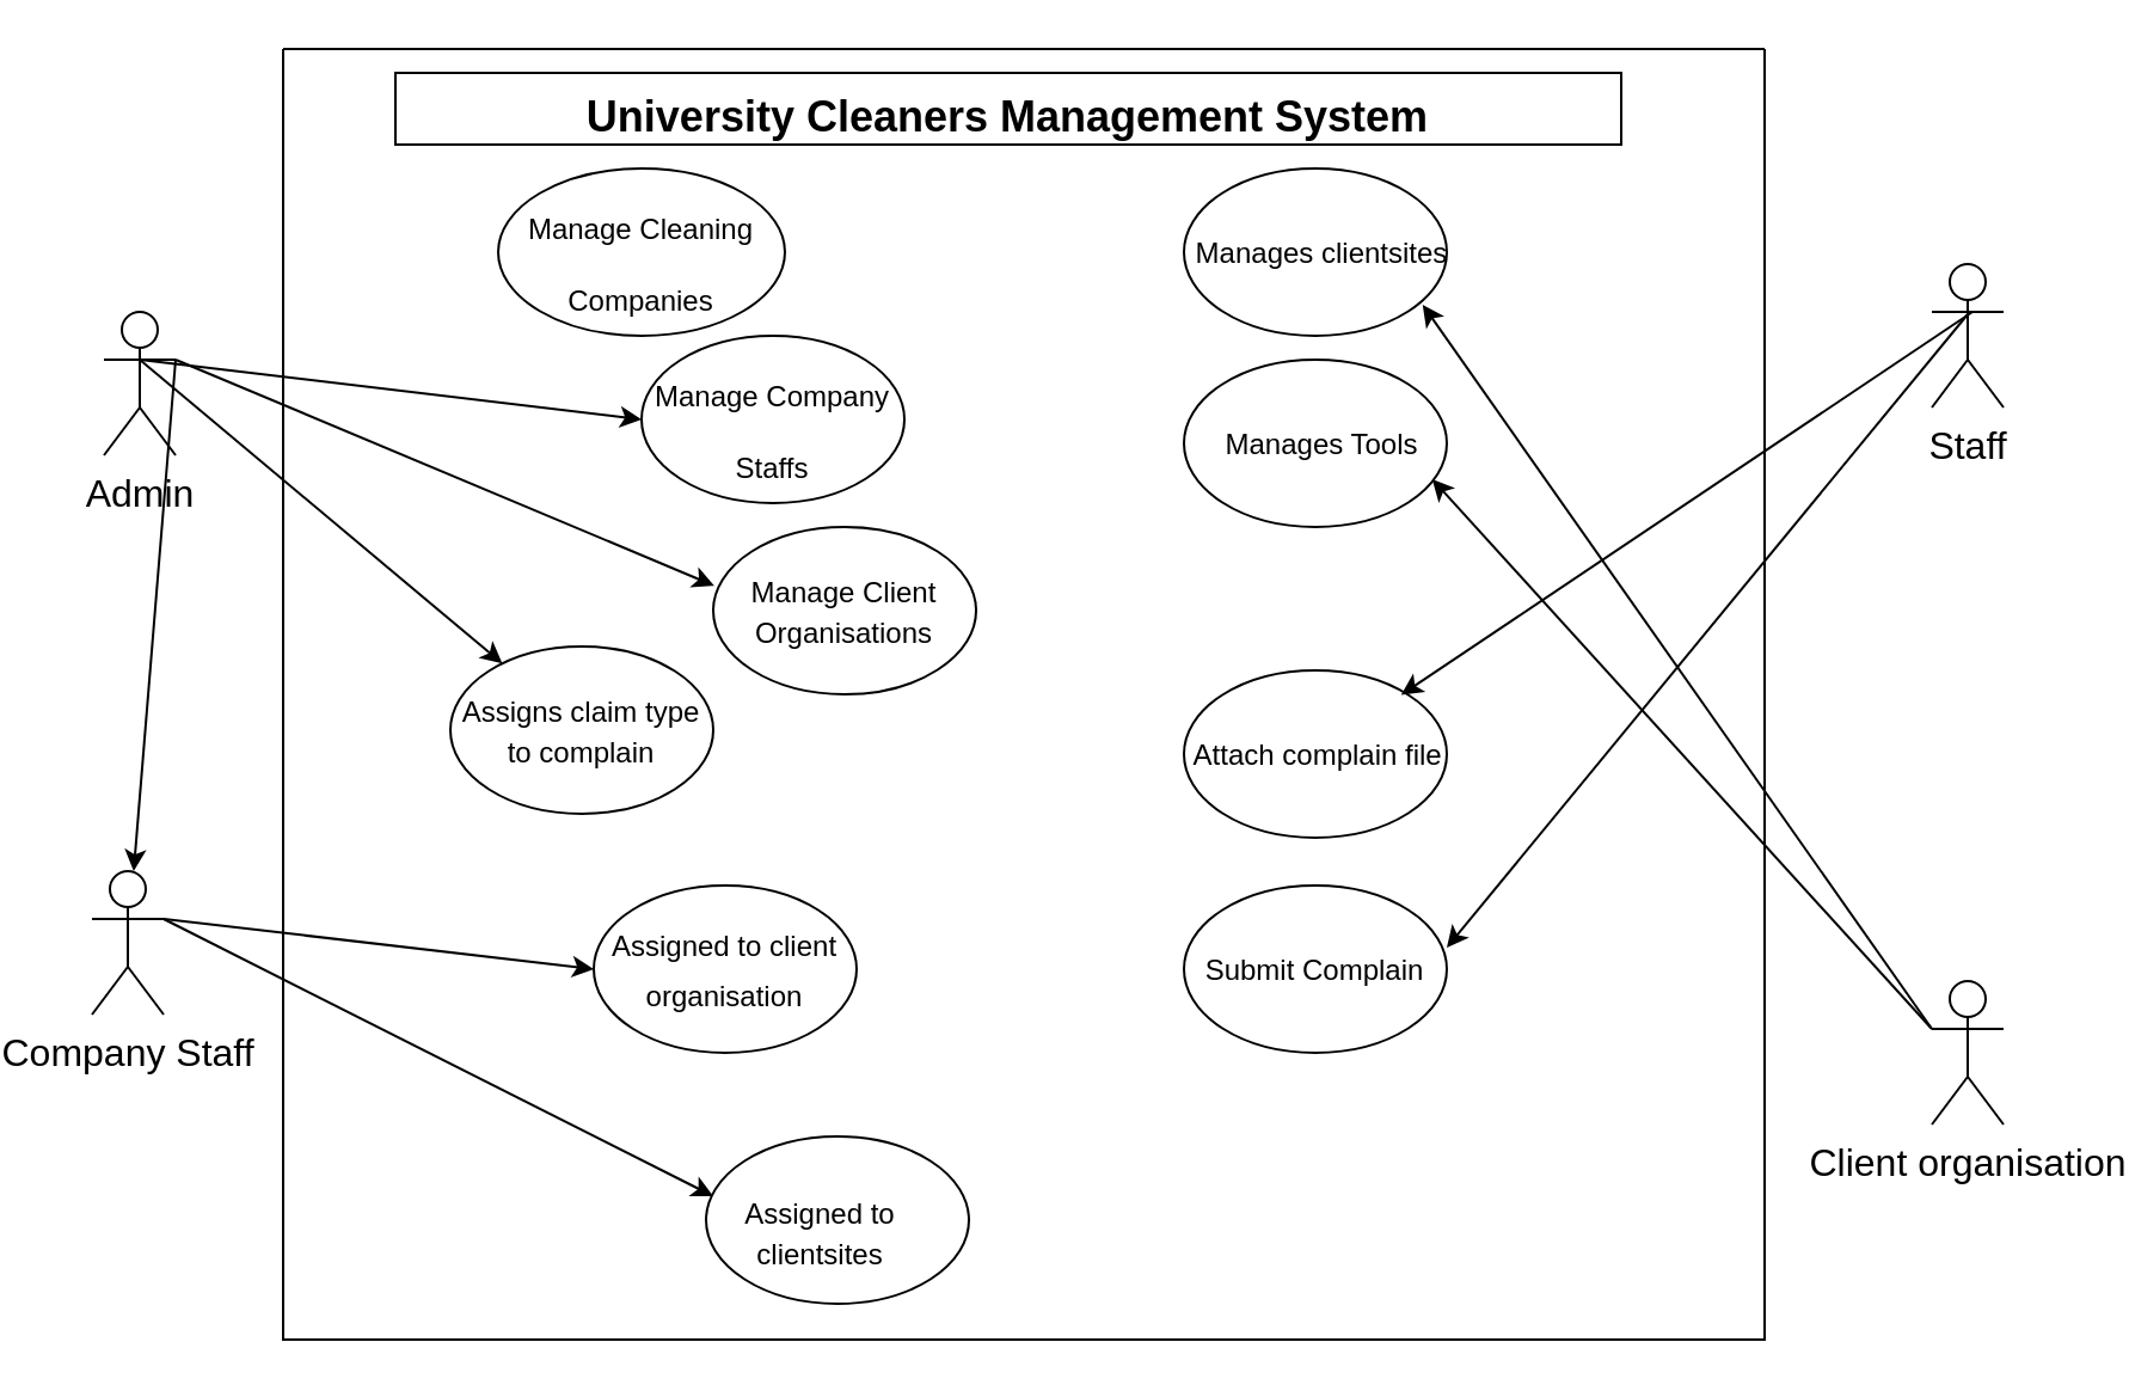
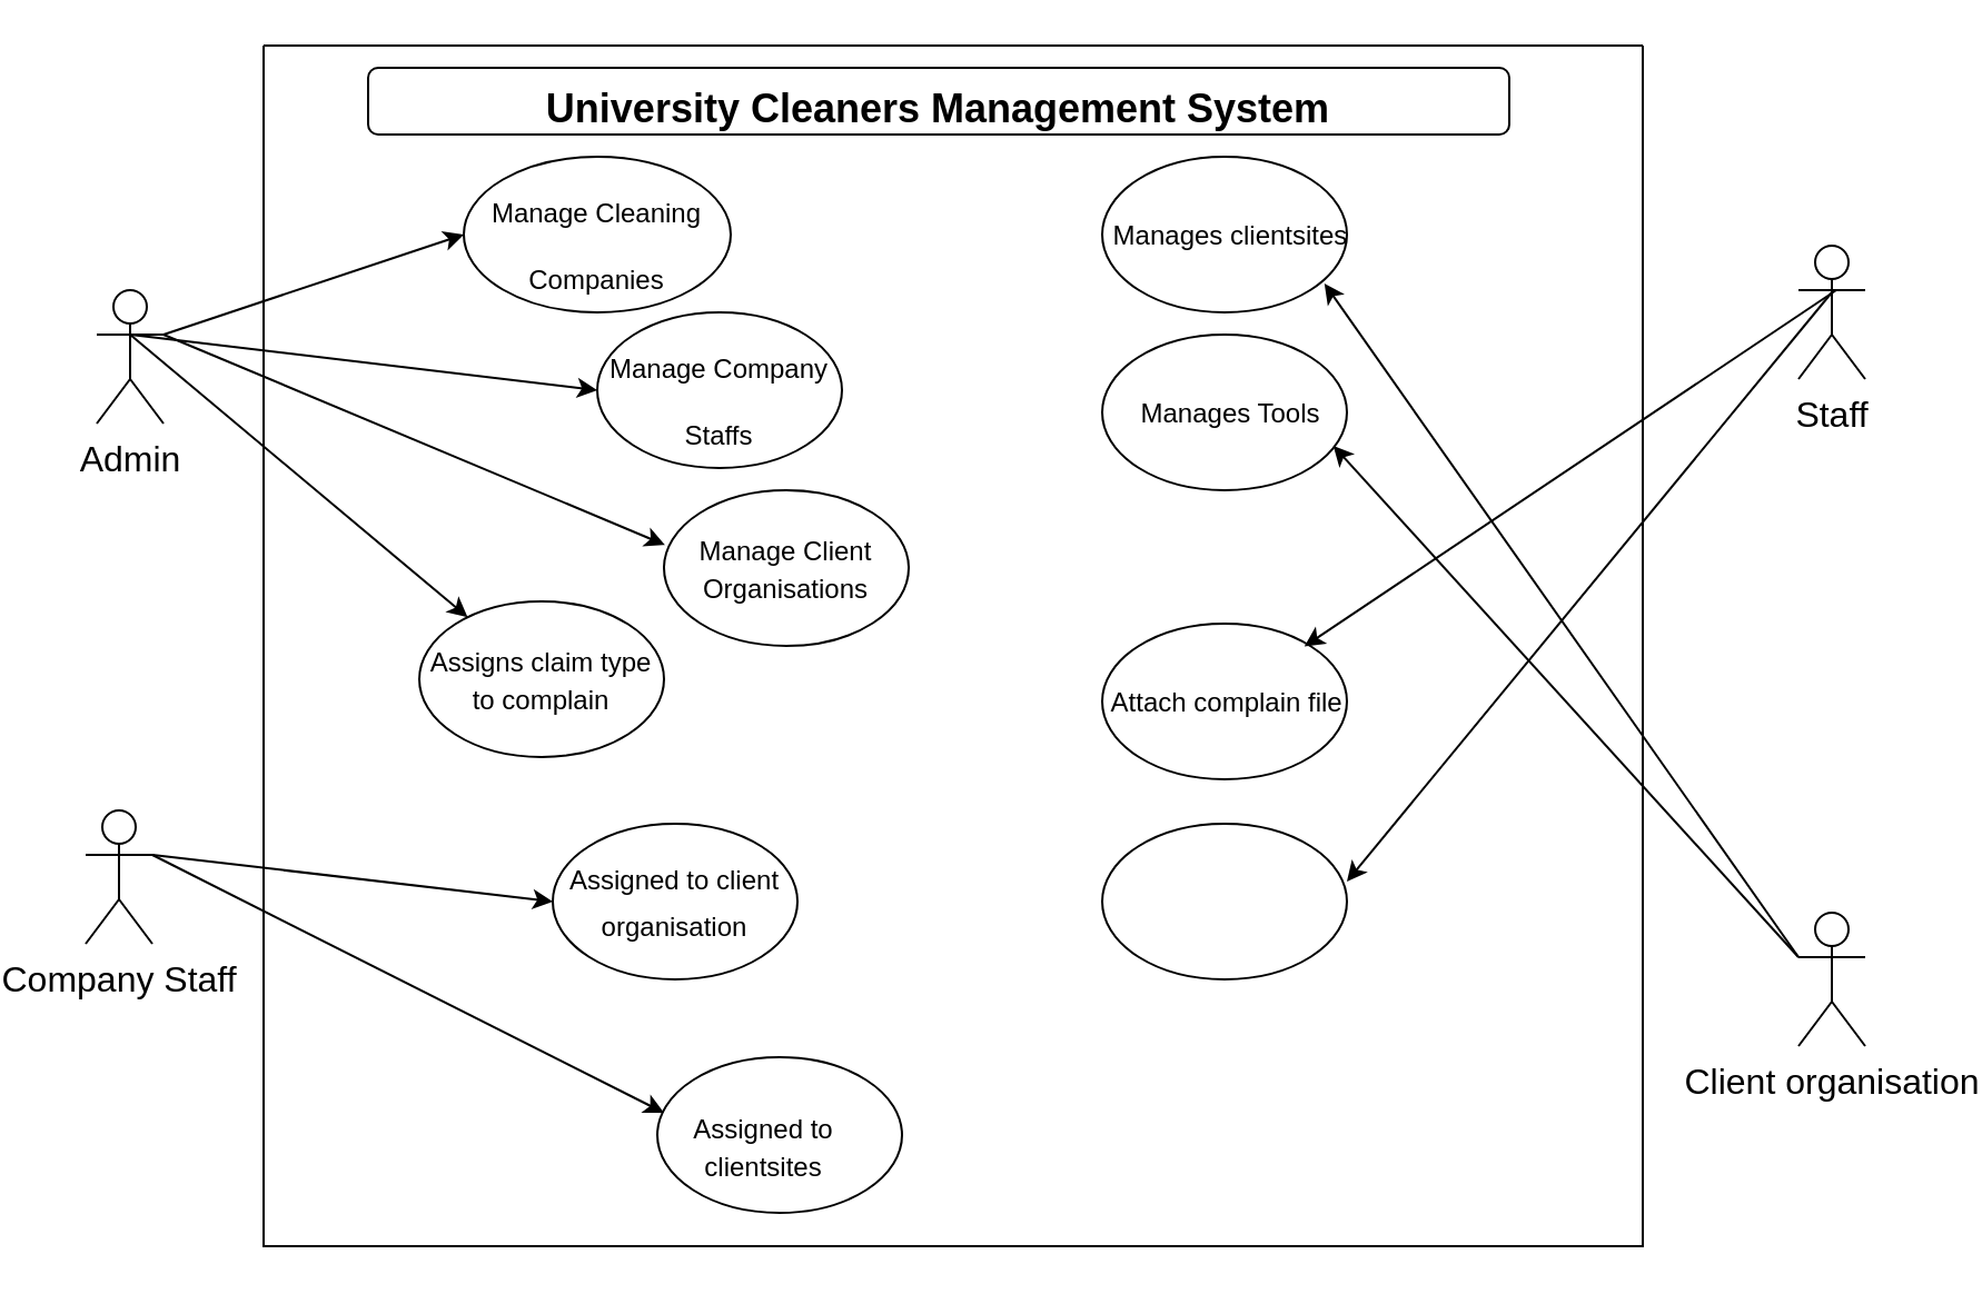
- <mxCell id="4" value="&lt;font style=&quot;font-size: 18px;&quot;&gt;&lt;b&gt;University Cleaners Management System&lt;/b&gt;&lt;/font&gt;" style="rounded=0;whiteSpace=wrap;html=1;fontSize=25;movable=1;resizable=1;rotatable=1;deletable=1;editable=1;connectable=1;" vertex="1" parent="3"><mxGeometry x="47" y="10" width="513" height="30" as="geometry" /></mxCell>
+ <mxCell id="4" value="&lt;font style=&quot;font-size: 18px;&quot;&gt;&lt;b&gt;University Cleaners Management System&lt;/b&gt;&lt;/font&gt;" style="whiteSpace=wrap;html=1;fontSize=25;movable=1;resizable=1;rotatable=1;deletable=1;editable=1;connectable=1;rounded=1;" vertex="1" parent="3"><mxGeometry x="47" y="10" width="513" height="30" as="geometry" /></mxCell>
- <mxCell id="26" value="" style="endArrow=classic;html=1;rounded=0;exitX=1;exitY=0.333;exitDx=0;exitDy=0;exitPerimeter=0;movable=1;resizable=1;rotatable=1;deletable=1;editable=1;connectable=1;" edge="1" parent="2" source="22" target="23"><mxGeometry width="50" height="50" relative="1" as="geometry"><mxPoint x="120" y="140" as="sourcePoint" /><mxPoint x="170" y="90" as="targetPoint" /></mxGeometry></mxCell>
+ <mxCell id="26" value="" style="endArrow=classic;html=1;rounded=0;exitX=1;exitY=0.333;exitDx=0;exitDy=0;exitPerimeter=0;entryX=0;entryY=0.5;entryDx=0;entryDy=0;movable=1;resizable=1;rotatable=1;deletable=1;editable=1;connectable=1;" edge="1" parent="2" source="22" target="8"><mxGeometry width="50" height="50" relative="1" as="geometry"><mxPoint x="120" y="140" as="sourcePoint" /><mxPoint x="170" y="90" as="targetPoint" /></mxGeometry></mxCell>
- <mxCell id="14" value="&lt;font style=&quot;font-size: 12px;&quot;&gt;Submit Complain&lt;/font&gt;" style="text;html=1;strokeColor=none;fillColor=none;align=center;verticalAlign=middle;whiteSpace=wrap;rounded=0;fontSize=14;movable=1;resizable=1;rotatable=1;deletable=1;editable=1;connectable=1;" vertex="1" parent="3"><mxGeometry x="377" y="370" width="110" height="30" as="geometry" /></mxCell>
